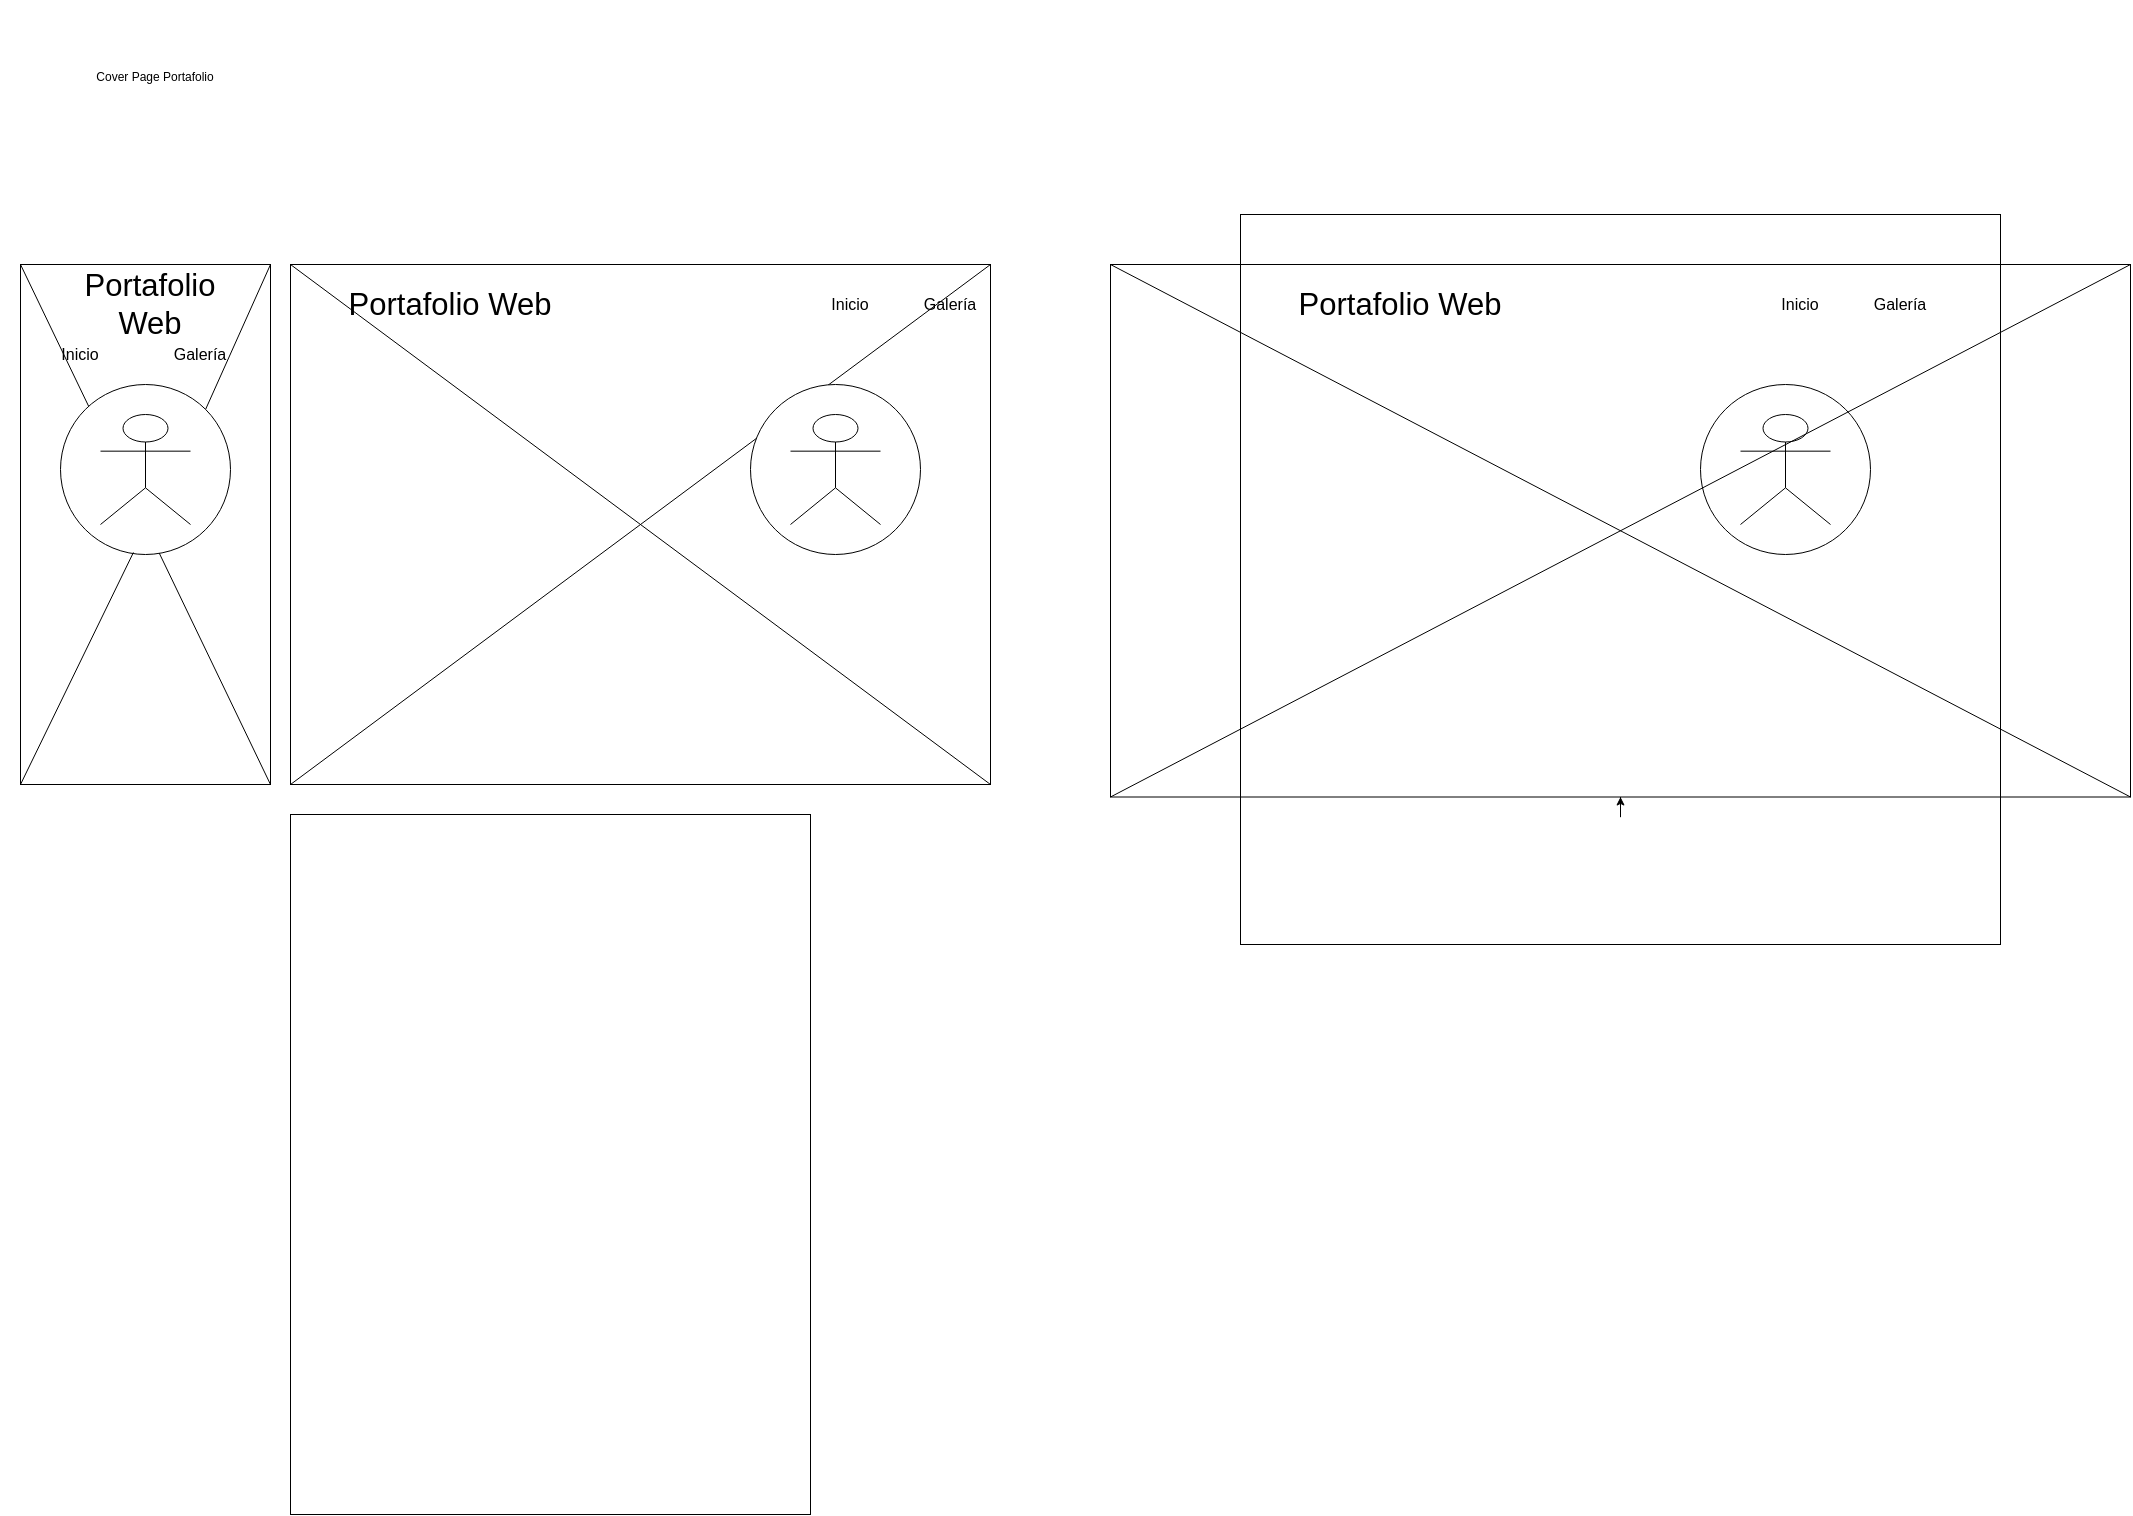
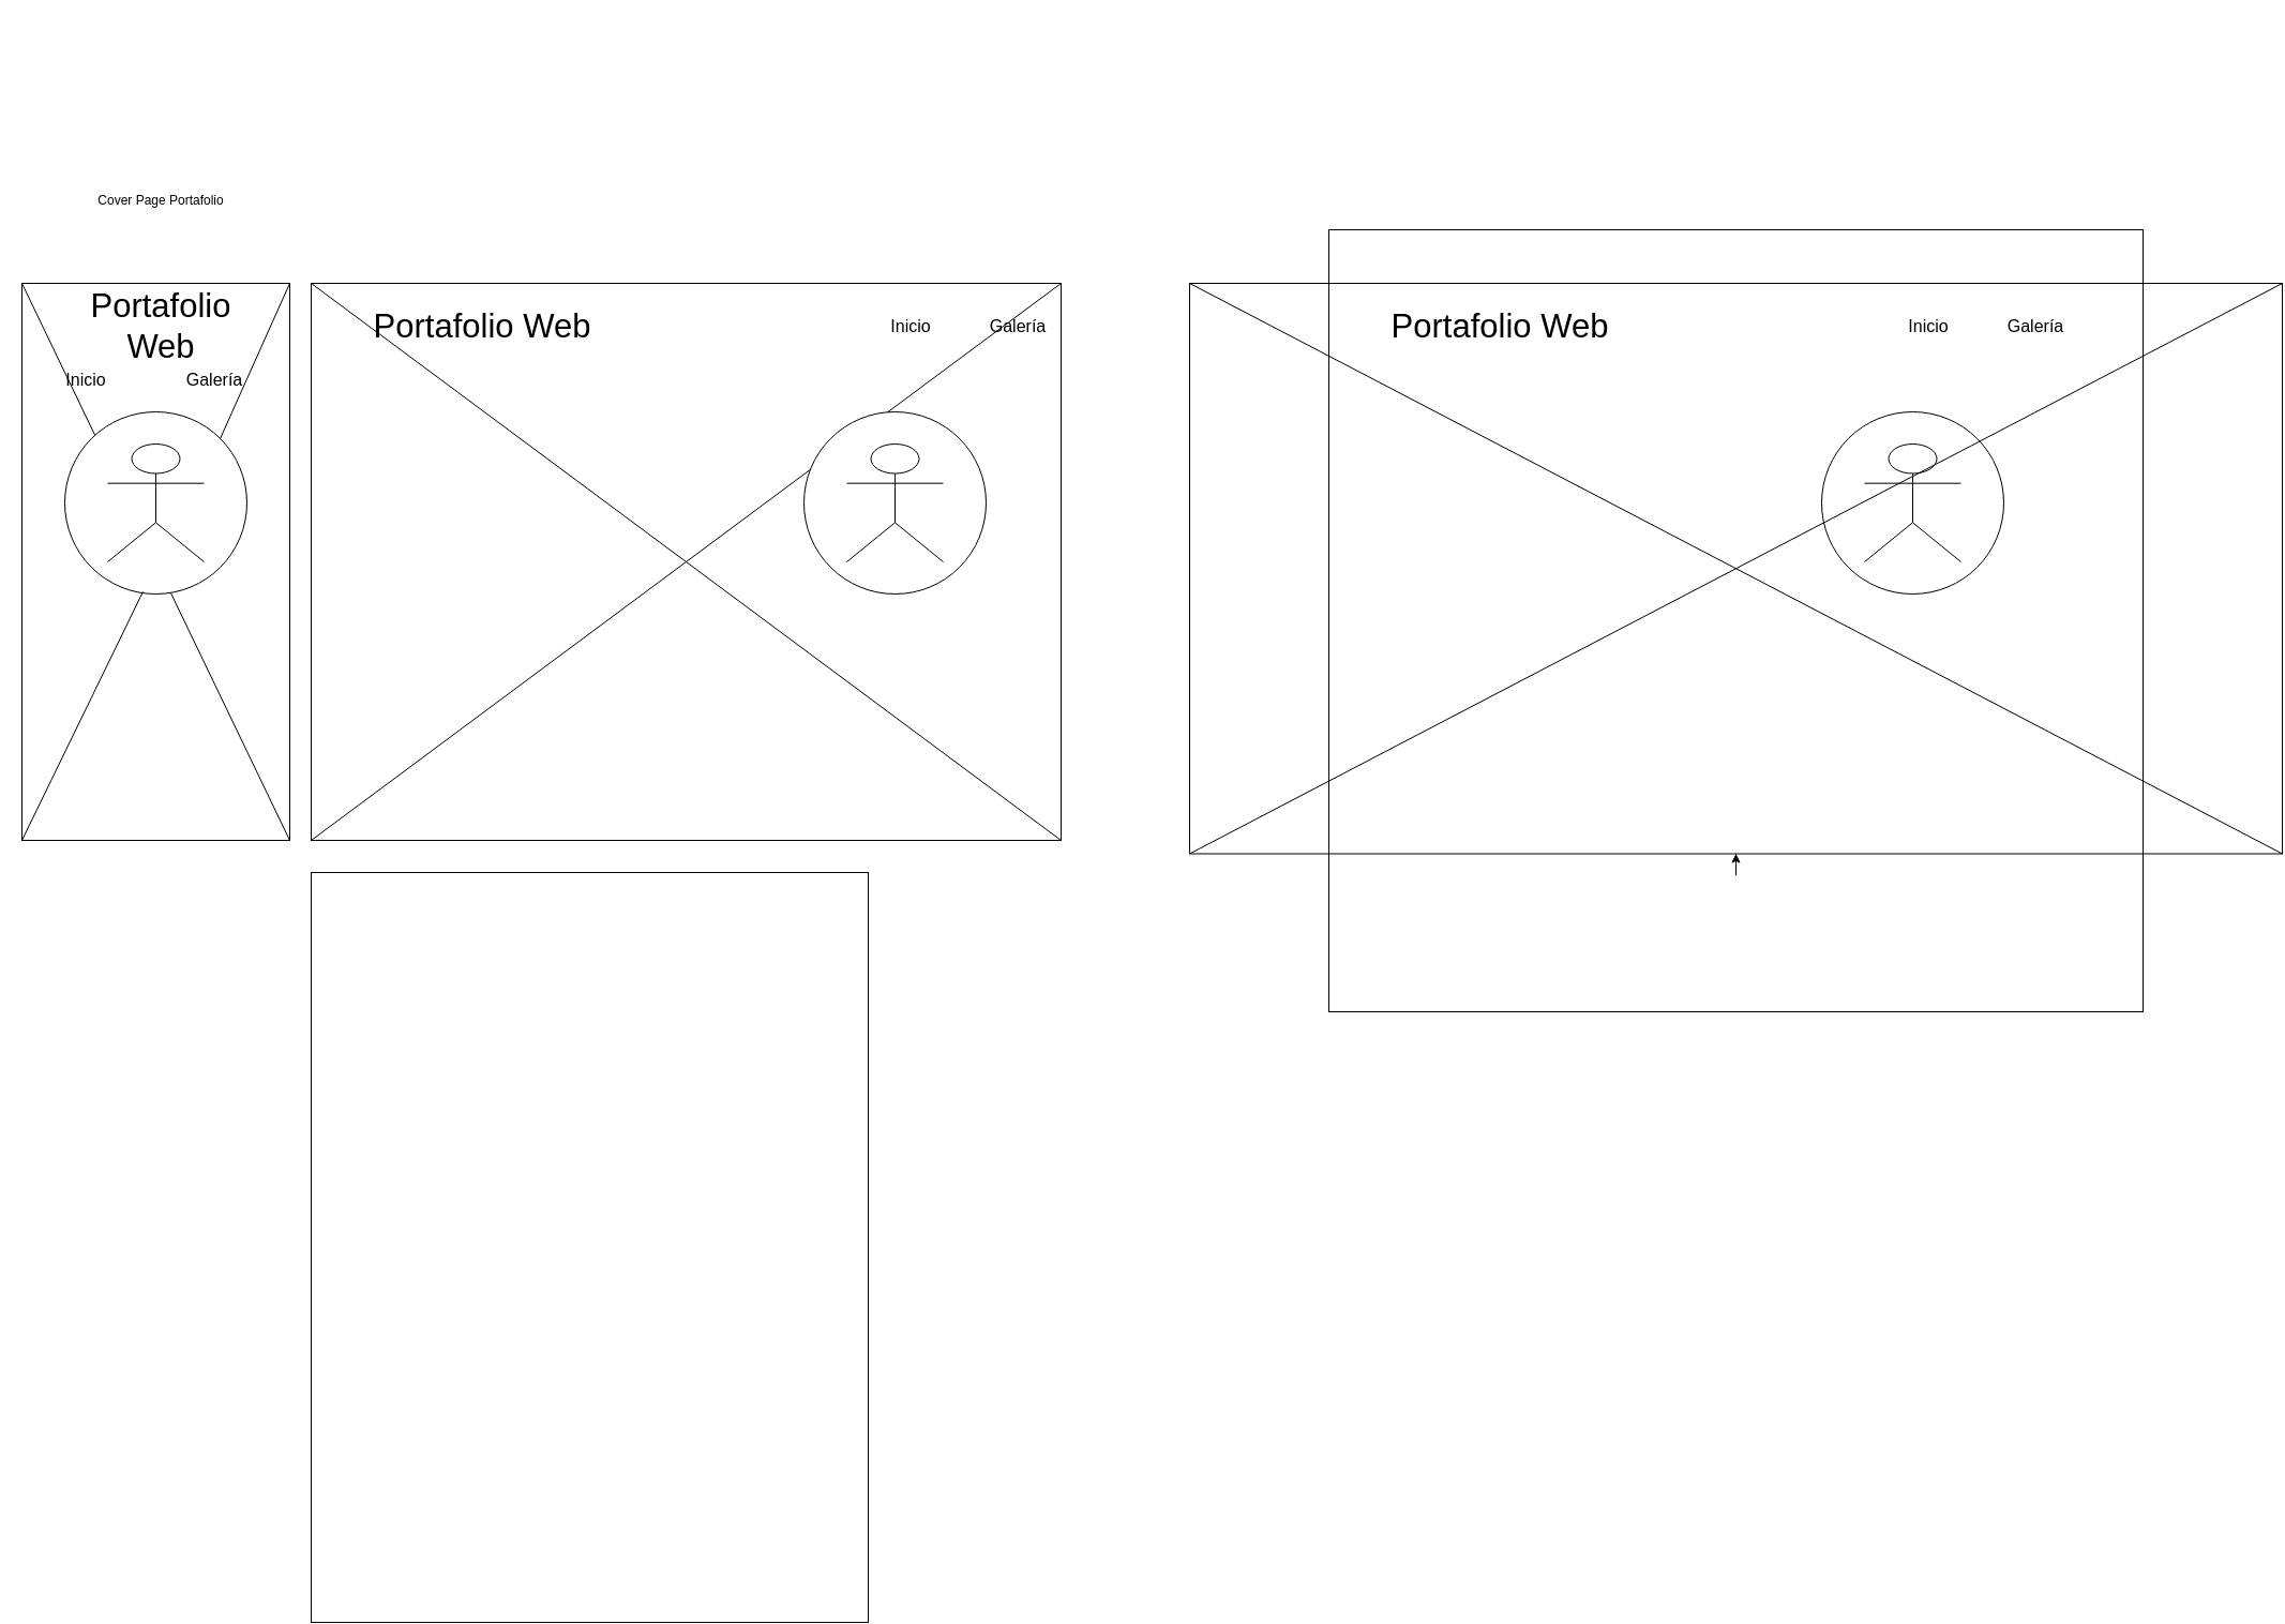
- <mxCell id="6" value="Cover Page Portafolio" style="text;html=1;strokeColor=none;fillColor=none;align=center;verticalAlign=middle;whiteSpace=wrap;rounded=0;" parent="1" vertex="1"><mxGeometry x="25" y="66.5" width="260" height="20" as="geometry" /></mxCell>
+ <mxCell id="6" value="Cover Page Portafolio" style="text;html=1;strokeColor=none;fillColor=none;align=center;verticalAlign=middle;whiteSpace=wrap;rounded=0;" parent="1" vertex="1"><mxGeometry x="20" y="176.5" width="260" height="20" as="geometry" /></mxCell>
